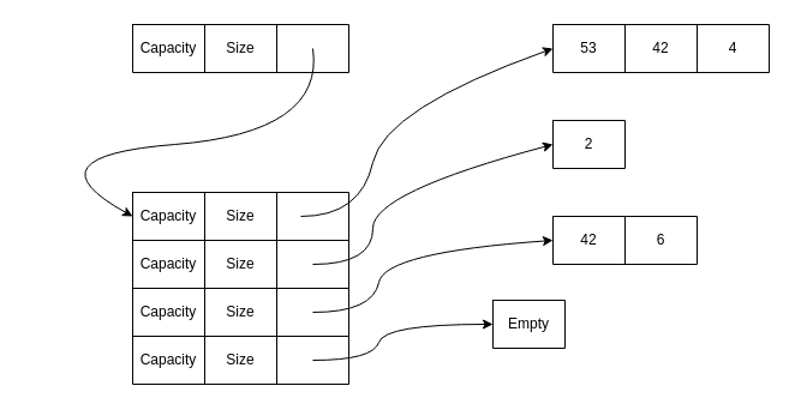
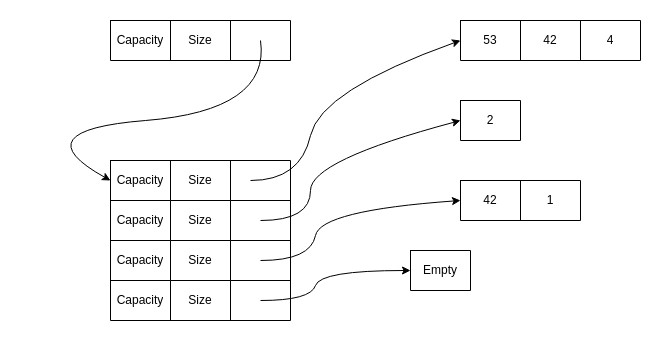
- <mxCell id="30" value="6" style="shape=partialRectangle;html=1;whiteSpace=wrap;connectable=0;strokeColor=inherit;overflow=hidden;fillColor=none;top=0;left=0;bottom=0;right=0;pointerEvents=1;" vertex="1" parent="28"><mxGeometry x="60" width="60" height="40" as="geometry"><mxRectangle width="60" height="40" as="alternateBounds" /></mxGeometry></mxCell>
+ <mxCell id="30" value="1" style="shape=partialRectangle;html=1;whiteSpace=wrap;connectable=0;strokeColor=inherit;overflow=hidden;fillColor=none;top=0;left=0;bottom=0;right=0;pointerEvents=1;" vertex="1" parent="28"><mxGeometry x="60" width="60" height="40" as="geometry"><mxRectangle width="60" height="40" as="alternateBounds" /></mxGeometry></mxCell>
